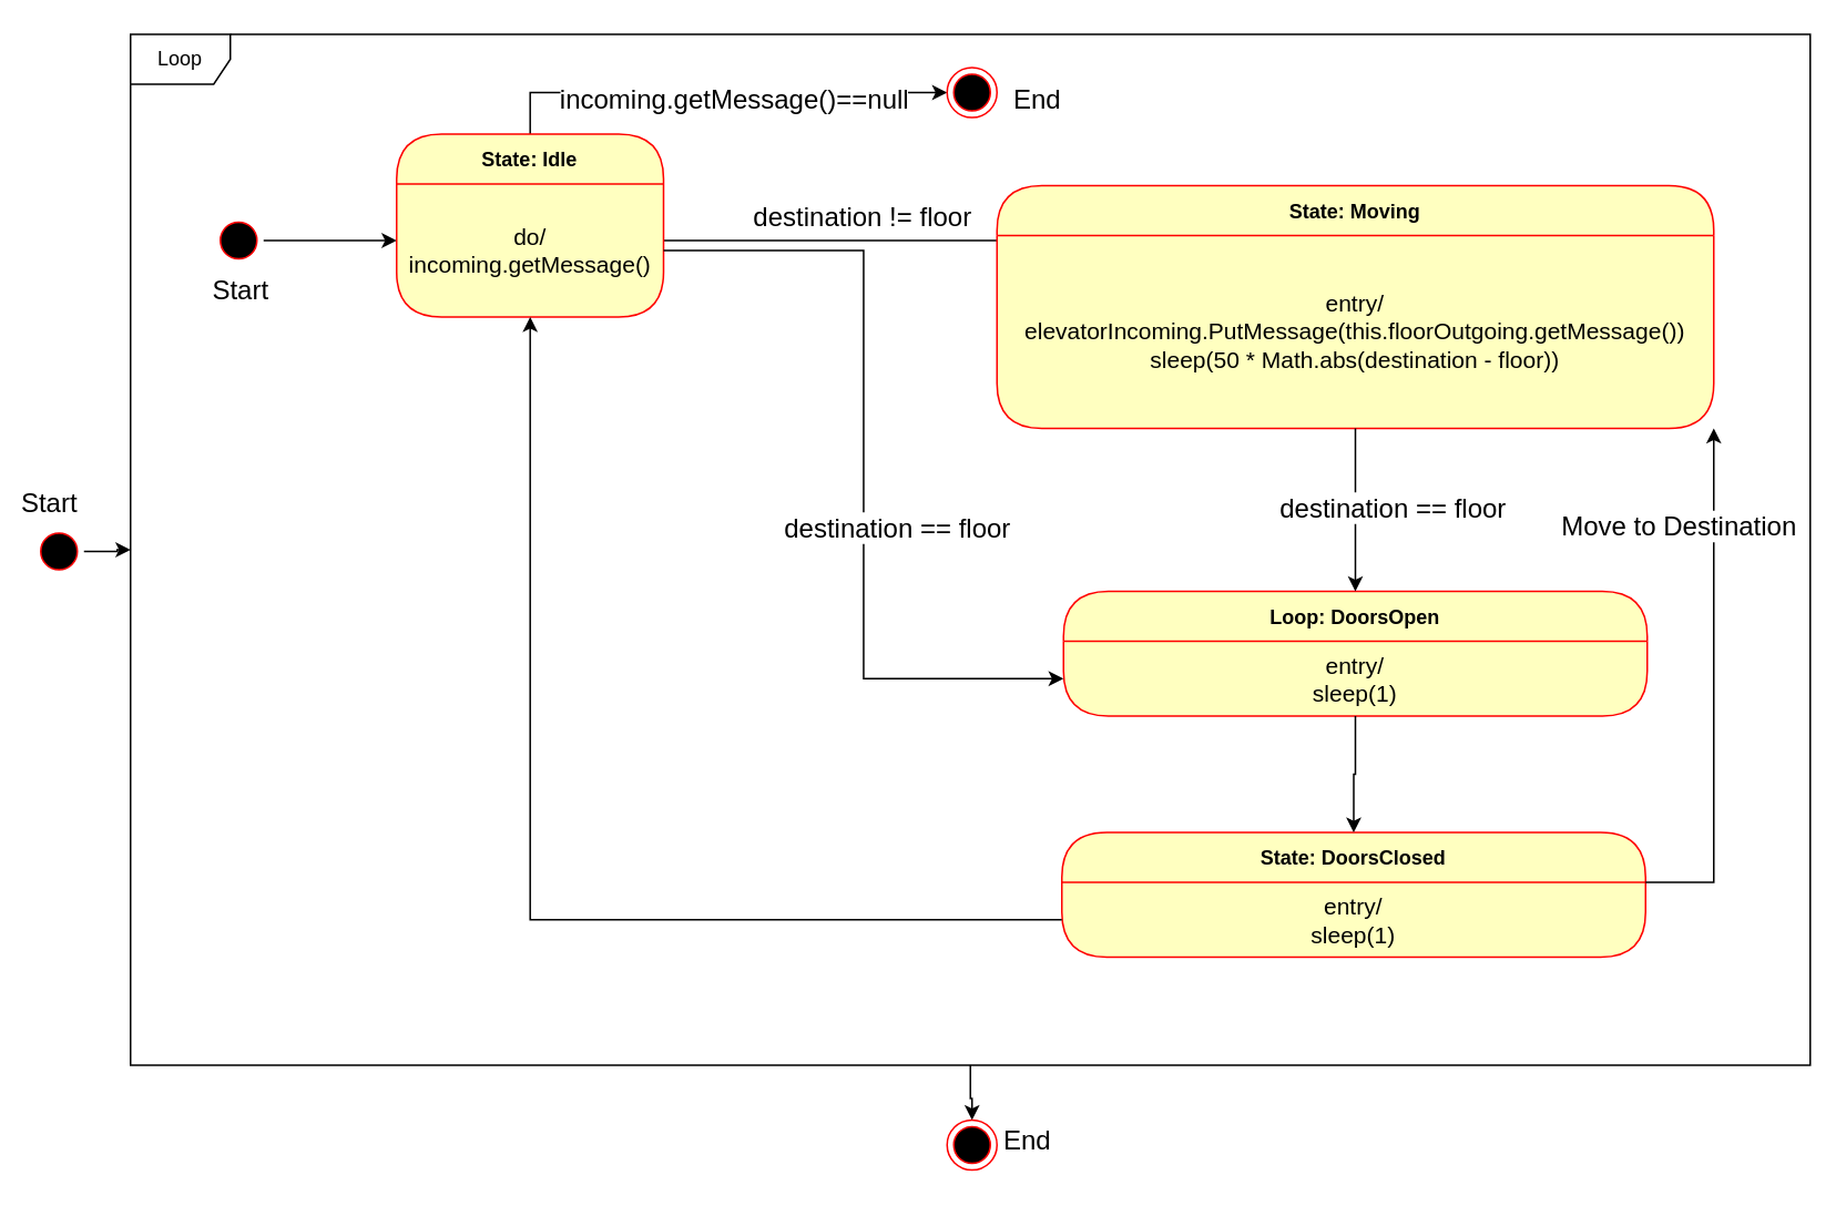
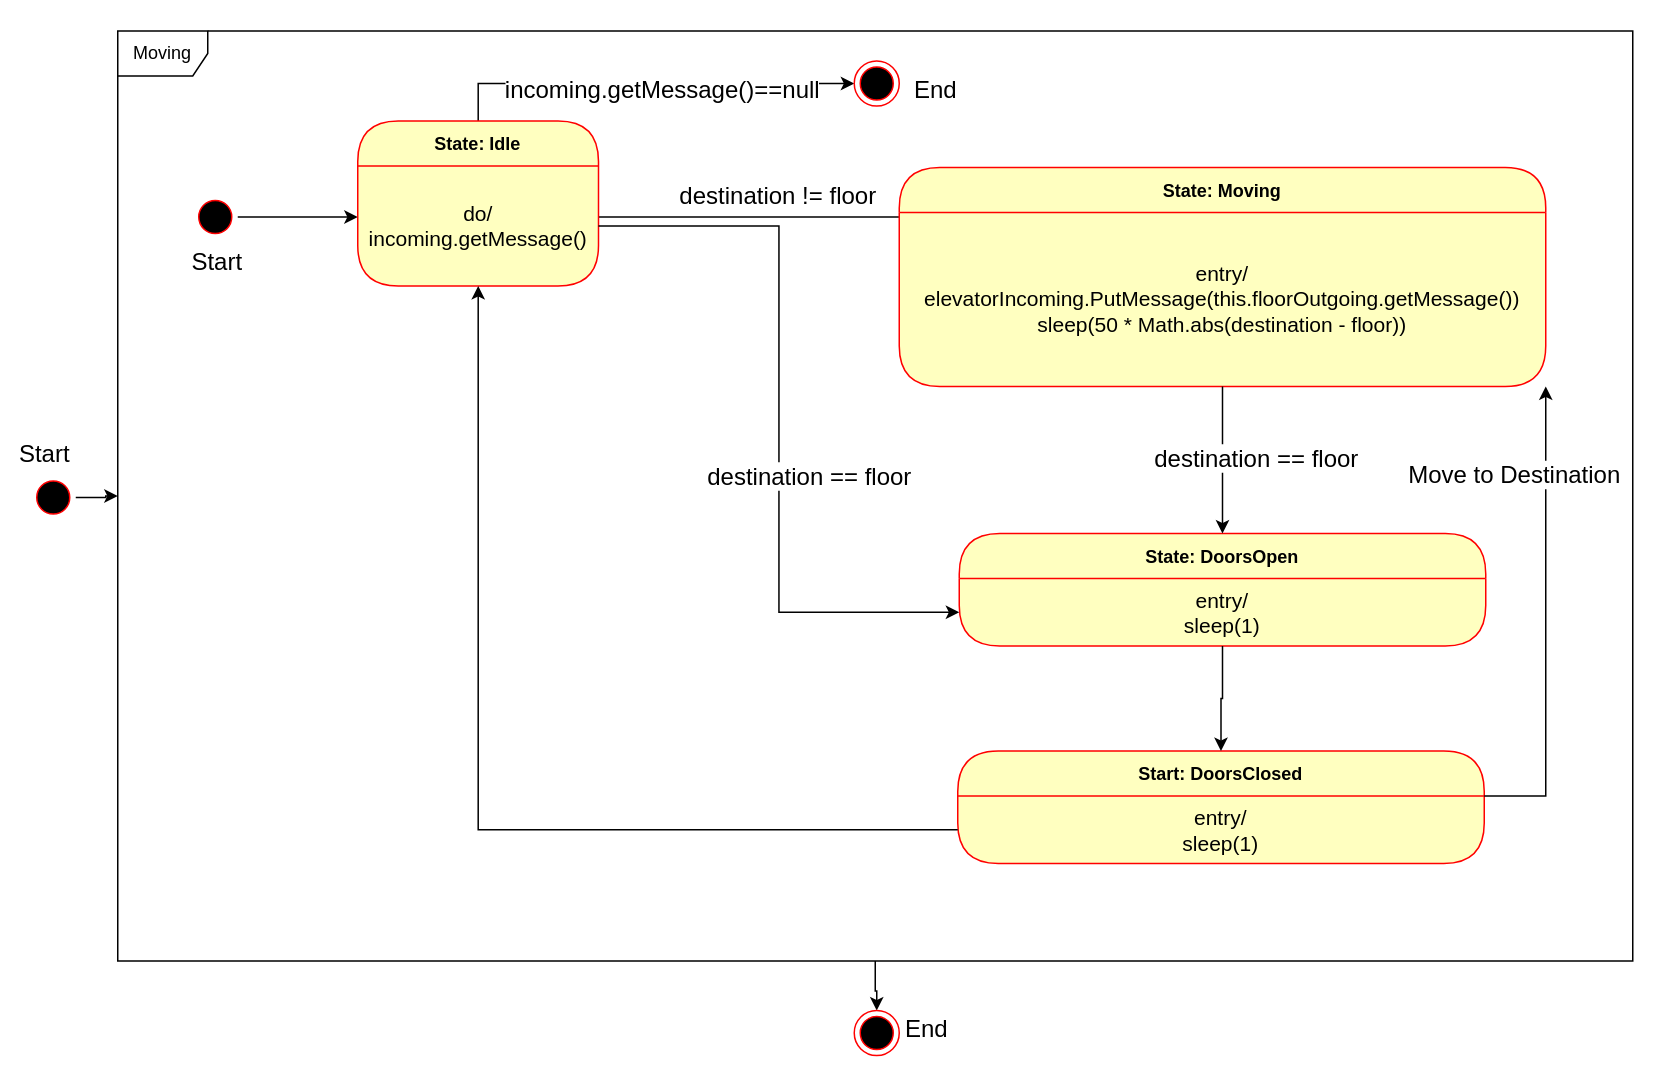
- <mxCell id="7" value="Loop" style="shape=umlFrame;whiteSpace=wrap;html=1;pointerEvents=0;" vertex="1" parent="1"><mxGeometry x="78" width="1010" height="620" as="geometry" y="20" /></mxCell>
+ <mxCell id="7" value="Moving" style="shape=umlFrame;whiteSpace=wrap;html=1;pointerEvents=0;" vertex="1" parent="1"><mxGeometry x="78" width="1010" height="620" as="geometry" y="20" /></mxCell>
- <mxCell id="18" value="Loop: DoorsOpen" style="swimlane;fontStyle=1;align=center;verticalAlign=middle;childLayout=stackLayout;horizontal=1;startSize=30;horizontalStack=0;resizeParent=0;resizeLast=1;container=0;fontColor=#000000;collapsible=0;rounded=1;arcSize=30;strokeColor=#ff0000;fillColor=#ffffc0;swimlaneFillColor=#ffffc0;dropTarget=0;" vertex="1" parent="1"><mxGeometry x="639" y="355" width="351" height="75" as="geometry" /></mxCell>
+ <mxCell id="18" value="State: DoorsOpen" style="swimlane;fontStyle=1;align=center;verticalAlign=middle;childLayout=stackLayout;horizontal=1;startSize=30;horizontalStack=0;resizeParent=0;resizeLast=1;container=0;fontColor=#000000;collapsible=0;rounded=1;arcSize=30;strokeColor=#ff0000;fillColor=#ffffc0;swimlaneFillColor=#ffffc0;dropTarget=0;" vertex="1" parent="1"><mxGeometry x="639" y="355" width="351" height="75" as="geometry" /></mxCell>
- <mxCell id="22" value="State: DoorsClosed" style="swimlane;fontStyle=1;align=center;verticalAlign=middle;childLayout=stackLayout;horizontal=1;startSize=30;horizontalStack=0;resizeParent=0;resizeLast=1;container=0;fontColor=#000000;collapsible=0;rounded=1;arcSize=30;strokeColor=#ff0000;fillColor=#ffffc0;swimlaneFillColor=#ffffc0;dropTarget=0;" vertex="1" parent="1"><mxGeometry x="638" y="500" width="351" height="75" as="geometry" /></mxCell>
+ <mxCell id="22" value="Start: DoorsClosed" style="swimlane;fontStyle=1;align=center;verticalAlign=middle;childLayout=stackLayout;horizontal=1;startSize=30;horizontalStack=0;resizeParent=0;resizeLast=1;container=0;fontColor=#000000;collapsible=0;rounded=1;arcSize=30;strokeColor=#ff0000;fillColor=#ffffc0;swimlaneFillColor=#ffffc0;dropTarget=0;" vertex="1" parent="1"><mxGeometry x="638" y="500" width="351" height="75" as="geometry" /></mxCell>
